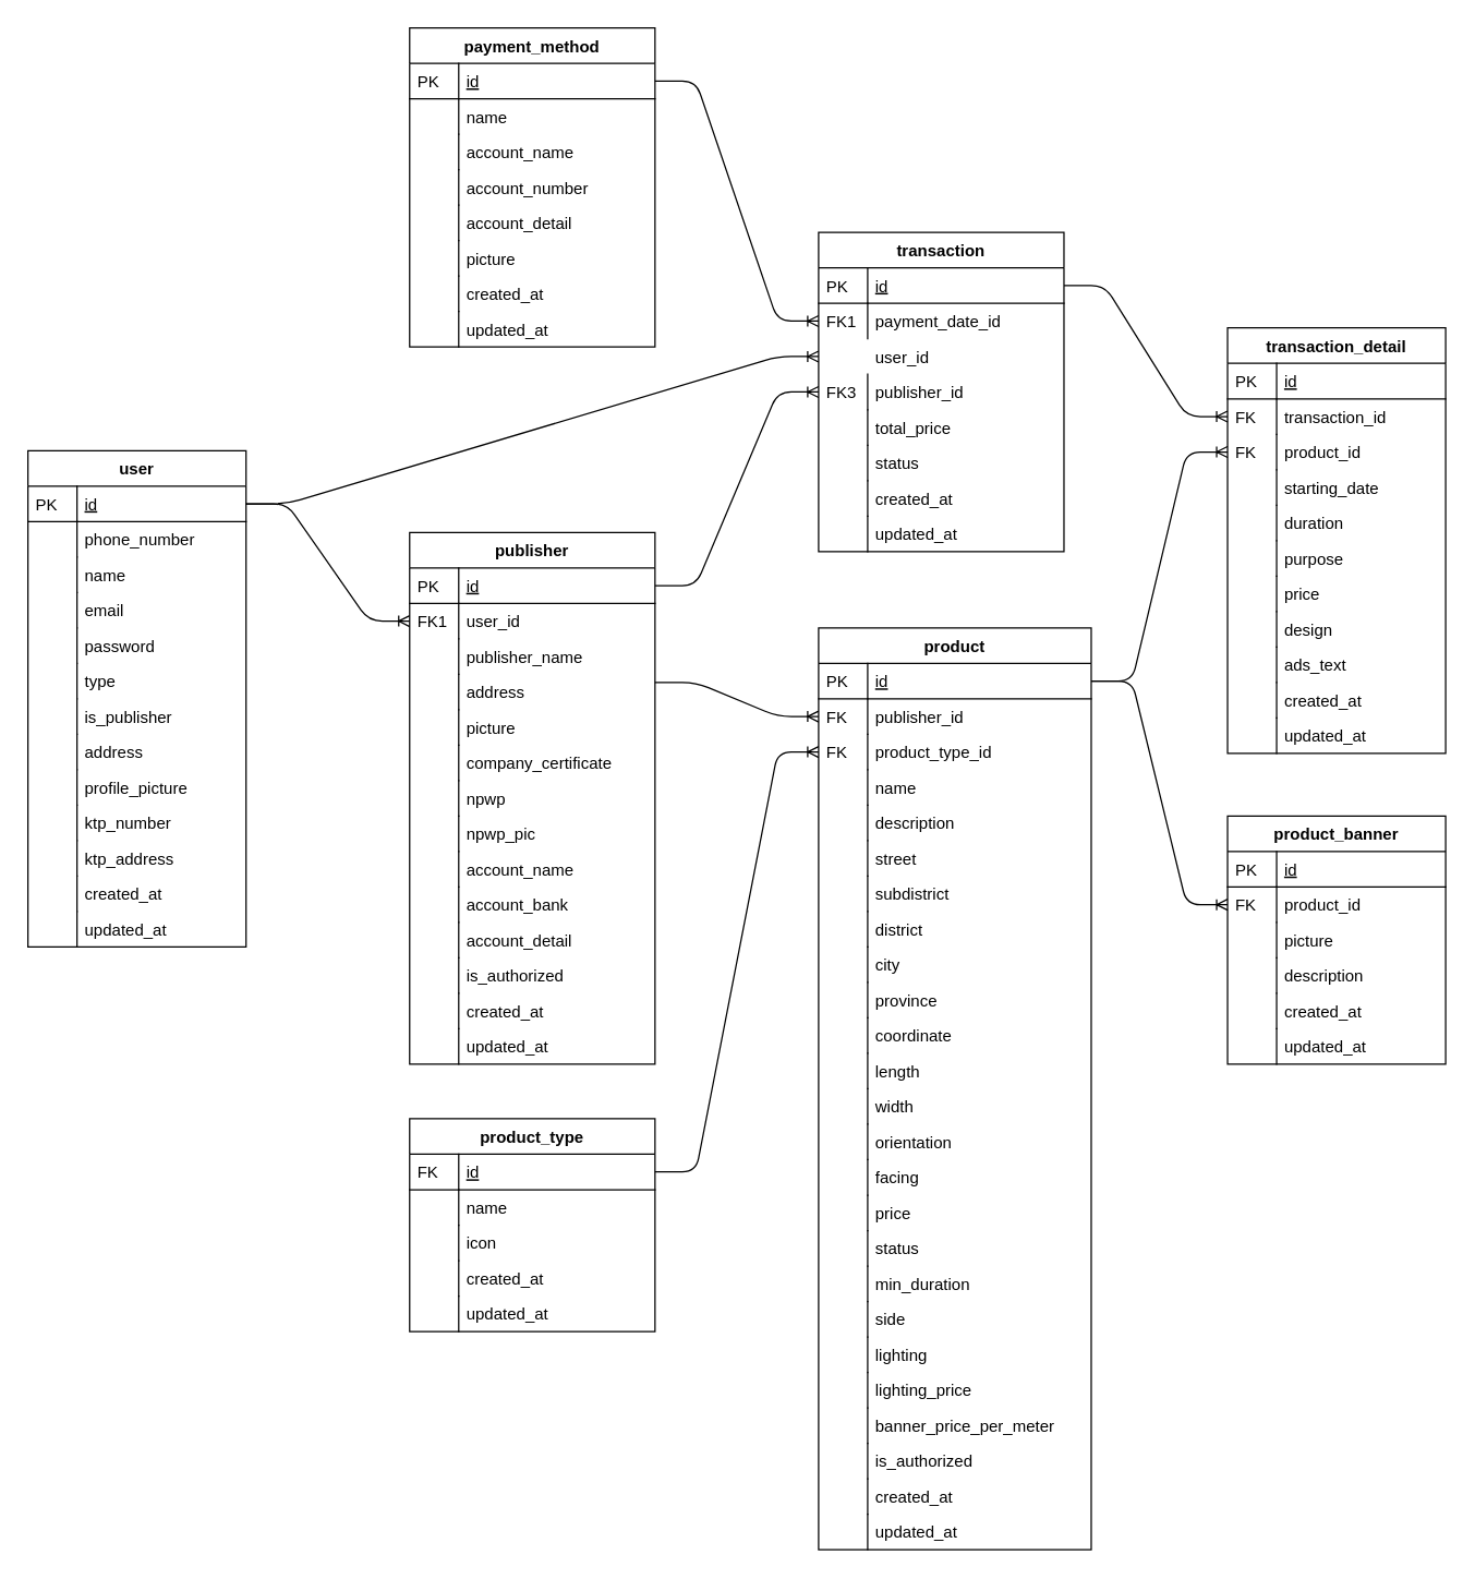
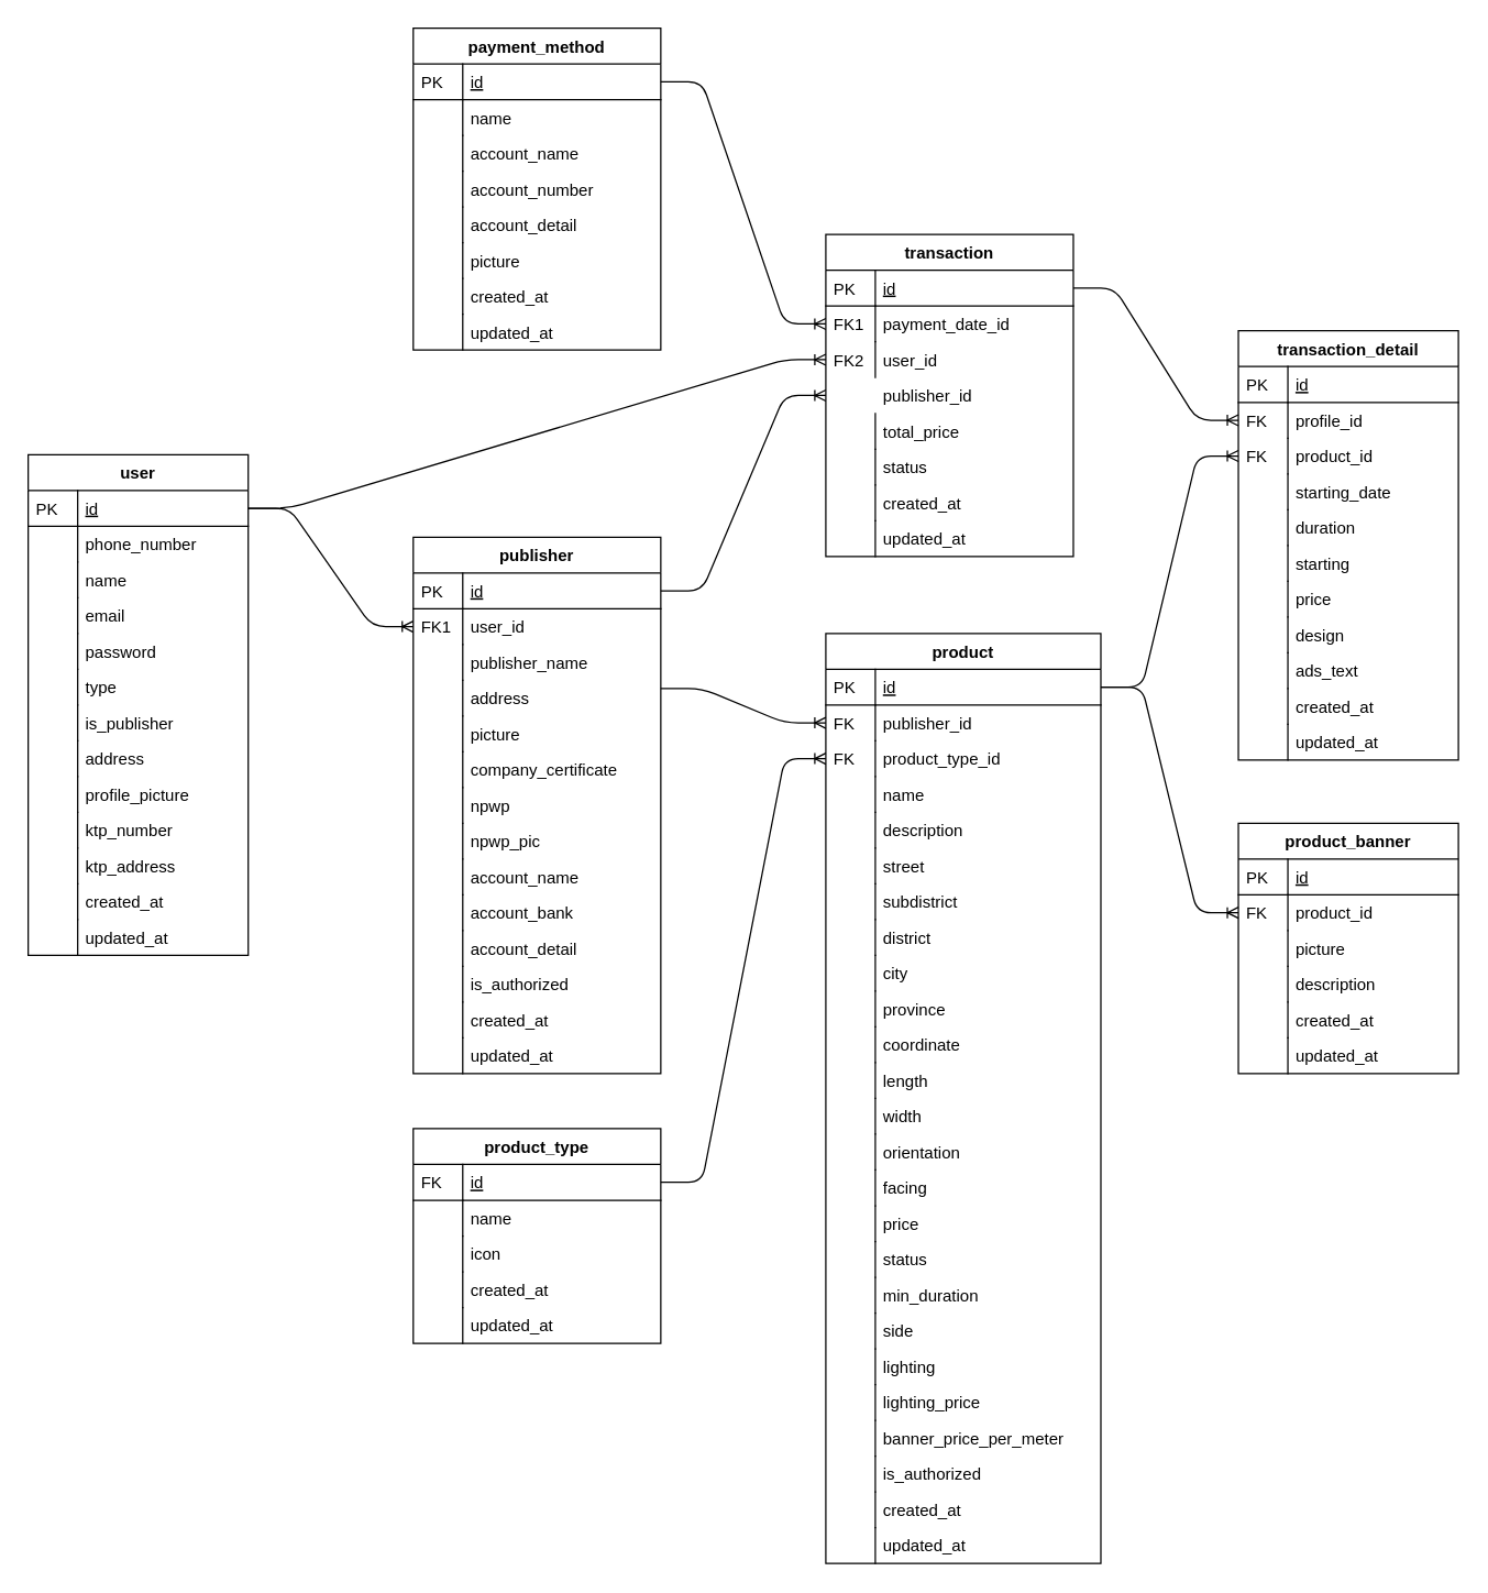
+ <mxCell id="16" value="FK2" style="shape=partialRectangle;top=0;left=0;bottom=0;fillColor=none;align=left;verticalAlign=top;spacingLeft=4;spacingRight=4;overflow=hidden;rotatable=0;points=[];portConstraint=eastwest;part=1;" parent="15" vertex="1" connectable="0"><mxGeometry width="36" height="26" as="geometry" /></mxCell>
- <mxCell id="18" value="FK3" style="shape=partialRectangle;top=0;left=0;bottom=0;fillColor=none;align=left;verticalAlign=top;spacingLeft=4;spacingRight=4;overflow=hidden;rotatable=0;points=[];portConstraint=eastwest;part=1;" parent="17" vertex="1" connectable="0"><mxGeometry width="36" height="26" as="geometry" /></mxCell>
- <mxCell id="30" value="transaction_id" style="shape=partialRectangle;top=0;left=0;right=0;bottom=0;align=left;verticalAlign=top;fillColor=none;spacingLeft=40;spacingRight=4;overflow=hidden;rotatable=0;points=[[0,0.5],[1,0.5]];portConstraint=eastwest;dropTarget=0;rounded=0;shadow=0;strokeWidth=1;" parent="27" vertex="1"><mxGeometry y="52" width="160" height="26" as="geometry" /></mxCell>
+ <mxCell id="30" value="profile_id" style="shape=partialRectangle;top=0;left=0;right=0;bottom=0;align=left;verticalAlign=top;fillColor=none;spacingLeft=40;spacingRight=4;overflow=hidden;rotatable=0;points=[[0,0.5],[1,0.5]];portConstraint=eastwest;dropTarget=0;rounded=0;shadow=0;strokeWidth=1;" parent="27" vertex="1"><mxGeometry y="52" width="160" height="26" as="geometry" /></mxCell>
- <mxCell id="38" value="purpose" style="shape=partialRectangle;top=0;left=0;right=0;bottom=0;align=left;verticalAlign=top;fillColor=none;spacingLeft=40;spacingRight=4;overflow=hidden;rotatable=0;points=[[0,0.5],[1,0.5]];portConstraint=eastwest;dropTarget=0;rounded=0;shadow=0;strokeWidth=1;" parent="27" vertex="1"><mxGeometry y="156" width="160" height="26" as="geometry" /></mxCell>
+ <mxCell id="38" value="starting" style="shape=partialRectangle;top=0;left=0;right=0;bottom=0;align=left;verticalAlign=top;fillColor=none;spacingLeft=40;spacingRight=4;overflow=hidden;rotatable=0;points=[[0,0.5],[1,0.5]];portConstraint=eastwest;dropTarget=0;rounded=0;shadow=0;strokeWidth=1;" parent="27" vertex="1"><mxGeometry y="156" width="160" height="26" as="geometry" /></mxCell>
